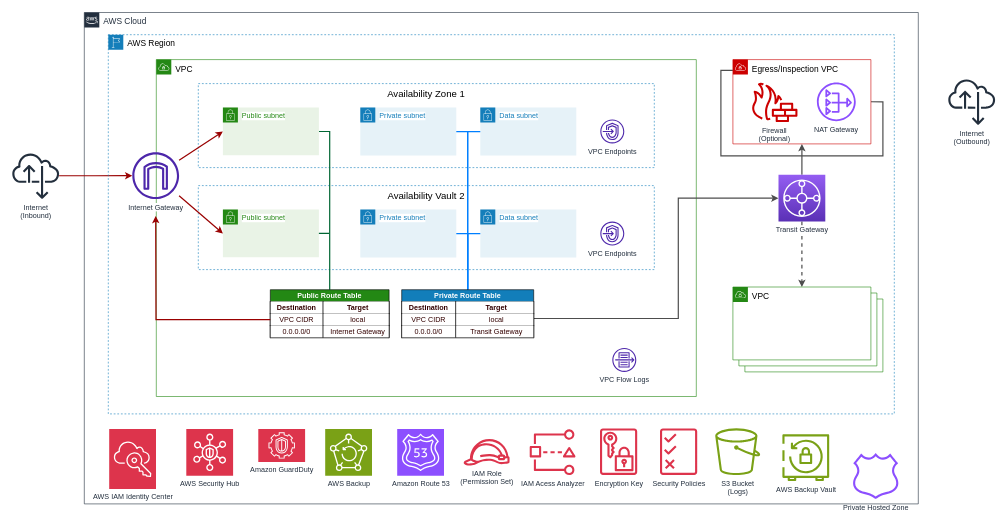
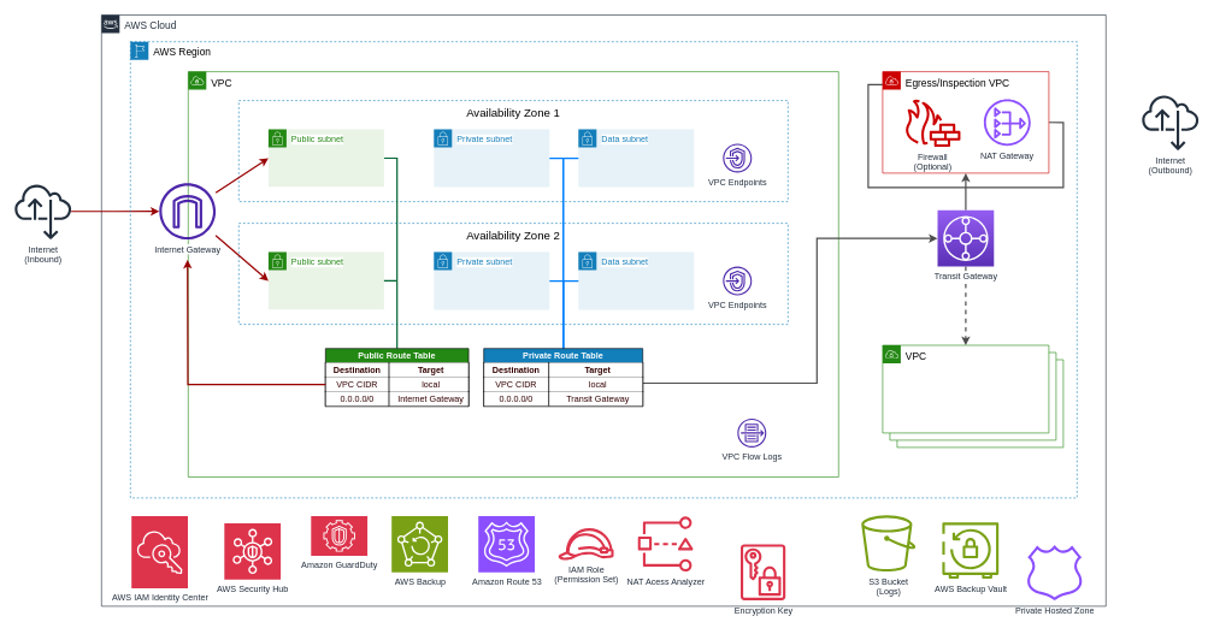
- <mxCell id="3" value="Availability Vault 2" style="fillColor=none;strokeColor=#147EBA;dashed=1;verticalAlign=top;fontStyle=0;fontColor=#000000;labelBackgroundColor=#FFFFFF;labelBorderColor=none;fontSize=16;container=0;spacingRight=0;spacingLeft=0;" parent="1" vertex="1"><mxGeometry x="330" y="308.5" width="760" height="140" as="geometry" /></mxCell>
+ <mxCell id="3" value="Availability Zone 2" style="fillColor=none;strokeColor=#147EBA;dashed=1;verticalAlign=top;fontStyle=0;fontColor=#000000;labelBackgroundColor=#FFFFFF;labelBorderColor=none;fontSize=16;container=0;spacingRight=0;spacingLeft=0;" parent="1" vertex="1"><mxGeometry x="330" y="308.5" width="760" height="140" as="geometry" /></mxCell>
- <mxCell id="71" value="AWS Security Hub" style="sketch=0;points=[[0,0,0],[0.25,0,0],[0.5,0,0],[0.75,0,0],[1,0,0],[0,1,0],[0.25,1,0],[0.5,1,0],[0.75,1,0],[1,1,0],[0,0.25,0],[0,0.5,0],[0,0.75,0],[1,0.25,0],[1,0.5,0],[1,0.75,0]];outlineConnect=0;fontColor=#232F3E;fillColor=#DD344C;strokeColor=#ffffff;dashed=0;verticalLabelPosition=bottom;verticalAlign=top;align=center;html=1;fontSize=12;fontStyle=0;aspect=fixed;shape=mxgraph.aws4.resourceIcon;resIcon=mxgraph.aws4.security_hub;" parent="1" vertex="1"><mxGeometry x="310" y="714" width="78" height="78" as="geometry" /></mxCell>
+ <mxCell id="71" value="AWS Security Hub" style="sketch=0;points=[[0,0,0],[0.25,0,0],[0.5,0,0],[0.75,0,0],[1,0,0],[0,1,0],[0.25,1,0],[0.5,1,0],[0.75,1,0],[1,1,0],[0,0.25,0],[0,0.5,0],[0,0.75,0],[1,0.25,0],[1,0.5,0],[1,0.75,0]];outlineConnect=0;fontColor=#232F3E;fillColor=#DD344C;strokeColor=#ffffff;dashed=0;verticalLabelPosition=bottom;verticalAlign=top;align=center;html=1;fontSize=12;fontStyle=0;aspect=fixed;shape=mxgraph.aws4.resourceIcon;resIcon=mxgraph.aws4.security_hub;" parent="1" vertex="1"><mxGeometry x="310" y="724" width="78" height="78" as="geometry" /></mxCell>
- <mxCell id="56" value="Encryption Key" style="sketch=0;outlineConnect=0;fontColor=#232F3E;gradientColor=none;fillColor=#DD344C;strokeColor=none;dashed=0;verticalLabelPosition=bottom;verticalAlign=top;align=center;html=1;fontSize=12;fontStyle=0;aspect=fixed;pointerEvents=1;shape=mxgraph.aws4.data_encryption_key;" parent="1" vertex="1"><mxGeometry x="999.5" y="713" width="62" height="78" as="geometry" /></mxCell>
+ <mxCell id="56" value="Encryption Key" style="sketch=0;outlineConnect=0;fontColor=#232F3E;gradientColor=none;fillColor=#DD344C;strokeColor=none;dashed=0;verticalLabelPosition=bottom;verticalAlign=top;align=center;html=1;fontSize=12;fontStyle=0;aspect=fixed;pointerEvents=1;shape=mxgraph.aws4.data_encryption_key;" parent="1" vertex="1"><mxGeometry x="1024.5" y="753" width="62" height="78" as="geometry" /></mxCell>
- <mxCell id="68" value="Security Policies" style="sketch=0;outlineConnect=0;fontColor=#232F3E;gradientColor=none;fillColor=#DD344C;strokeColor=none;dashed=0;verticalLabelPosition=bottom;verticalAlign=top;align=center;html=1;fontSize=12;fontStyle=0;aspect=fixed;pointerEvents=1;shape=mxgraph.aws4.permissions;" parent="1" vertex="1"><mxGeometry x="1099.5" y="713" width="62" height="78" as="geometry" /></mxCell>
- <mxCell id="54" value="IAM Acess Analyzer" style="sketch=0;outlineConnect=0;fontColor=#232F3E;gradientColor=none;fillColor=#DD344C;strokeColor=none;dashed=0;verticalLabelPosition=bottom;verticalAlign=top;align=center;html=1;fontSize=12;fontStyle=0;aspect=fixed;pointerEvents=1;shape=mxgraph.aws4.access_analyzer;" parent="1" vertex="1"><mxGeometry x="881.5" y="714" width="78" height="77" as="geometry" /></mxCell>
+ <mxCell id="54" value="NAT Acess Analyzer" style="sketch=0;outlineConnect=0;fontColor=#232F3E;gradientColor=none;fillColor=#DD344C;strokeColor=none;dashed=0;verticalLabelPosition=bottom;verticalAlign=top;align=center;html=1;fontSize=12;fontStyle=0;aspect=fixed;pointerEvents=1;shape=mxgraph.aws4.access_analyzer;" parent="1" vertex="1"><mxGeometry x="881.5" y="714" width="78" height="77" as="geometry" /></mxCell>
